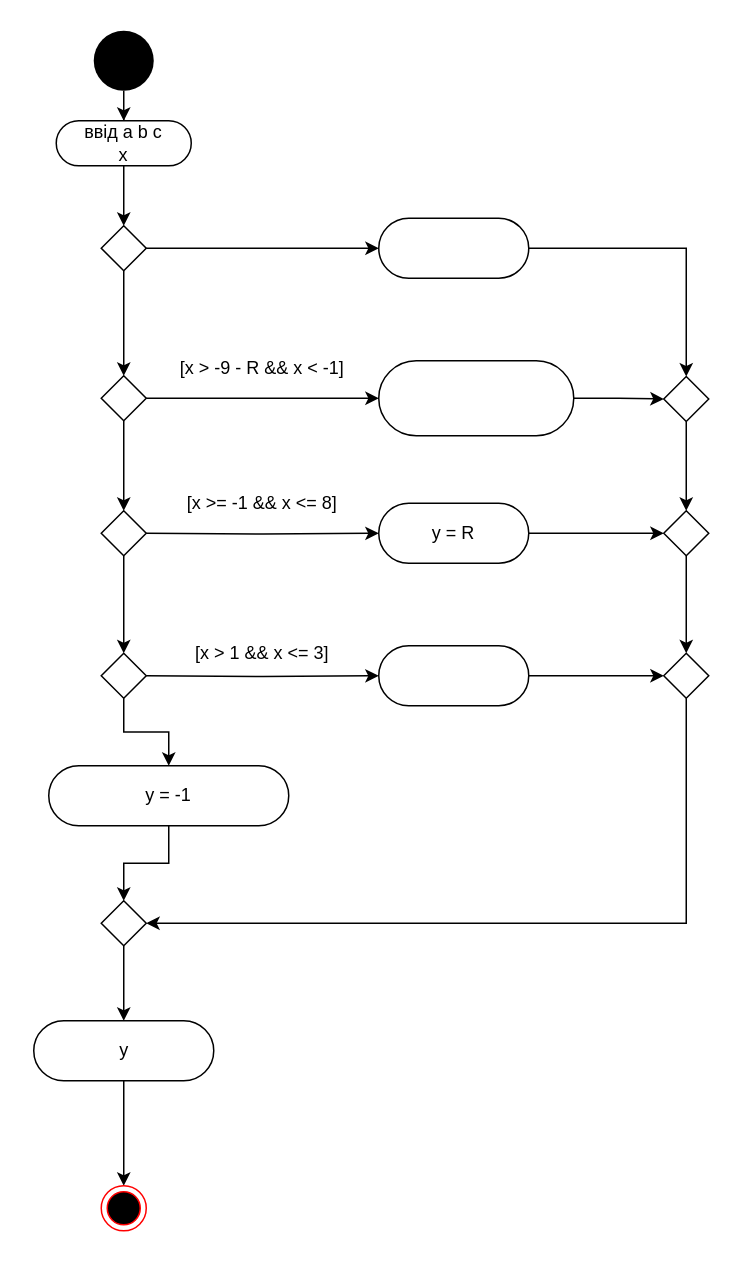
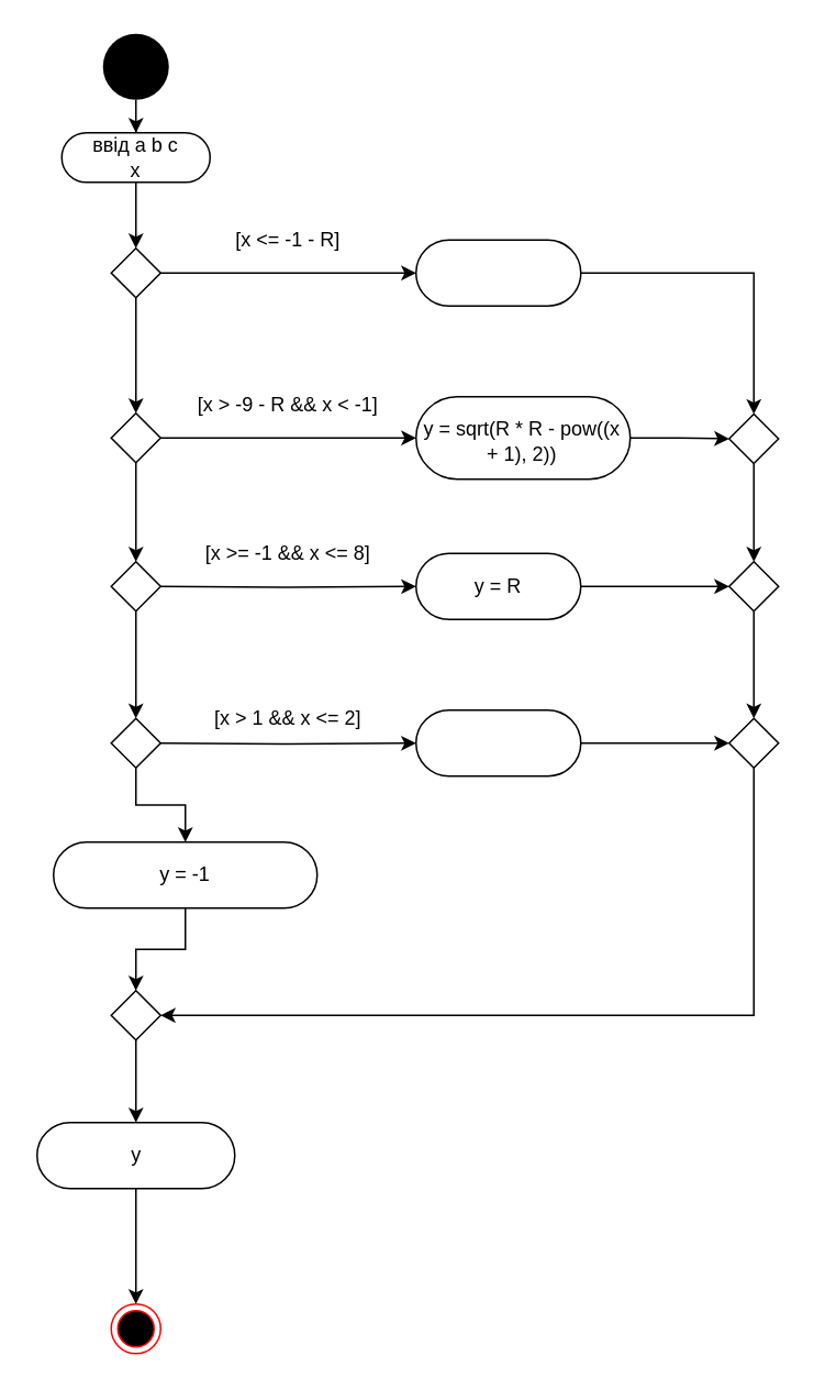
+ <mxCell id="12" value="[x &amp;lt;= -1 - R]" style="text;html=1;align=center;verticalAlign=middle;whiteSpace=wrap;rounded=0;" parent="1" vertex="1"><mxGeometry x="127" y="130" width="95" height="30" as="geometry" /></mxCell>
+ <mxCell id="19" value="y = sqrt(R * R - pow((x + 1), 2))" style="text;html=1;align=center;verticalAlign=middle;whiteSpace=wrap;rounded=0;" parent="1" vertex="1"><mxGeometry x="253.5" y="254" width="125" height="25" as="geometry" /></mxCell>
- <mxCell id="36" value="[x &amp;gt; 1 &amp;amp;&amp;amp; x &amp;lt;= 3]" style="text;html=1;align=center;verticalAlign=middle;whiteSpace=wrap;rounded=0;" vertex="1" parent="1"><mxGeometry x="117" y="420" width="115" height="30" as="geometry" /></mxCell>
+ <mxCell id="36" value="[x &amp;gt; 1 &amp;amp;&amp;amp; x &amp;lt;= 2]" style="text;html=1;align=center;verticalAlign=middle;whiteSpace=wrap;rounded=0;" vertex="1" parent="1"><mxGeometry x="117" y="420" width="115" height="30" as="geometry" /></mxCell>
